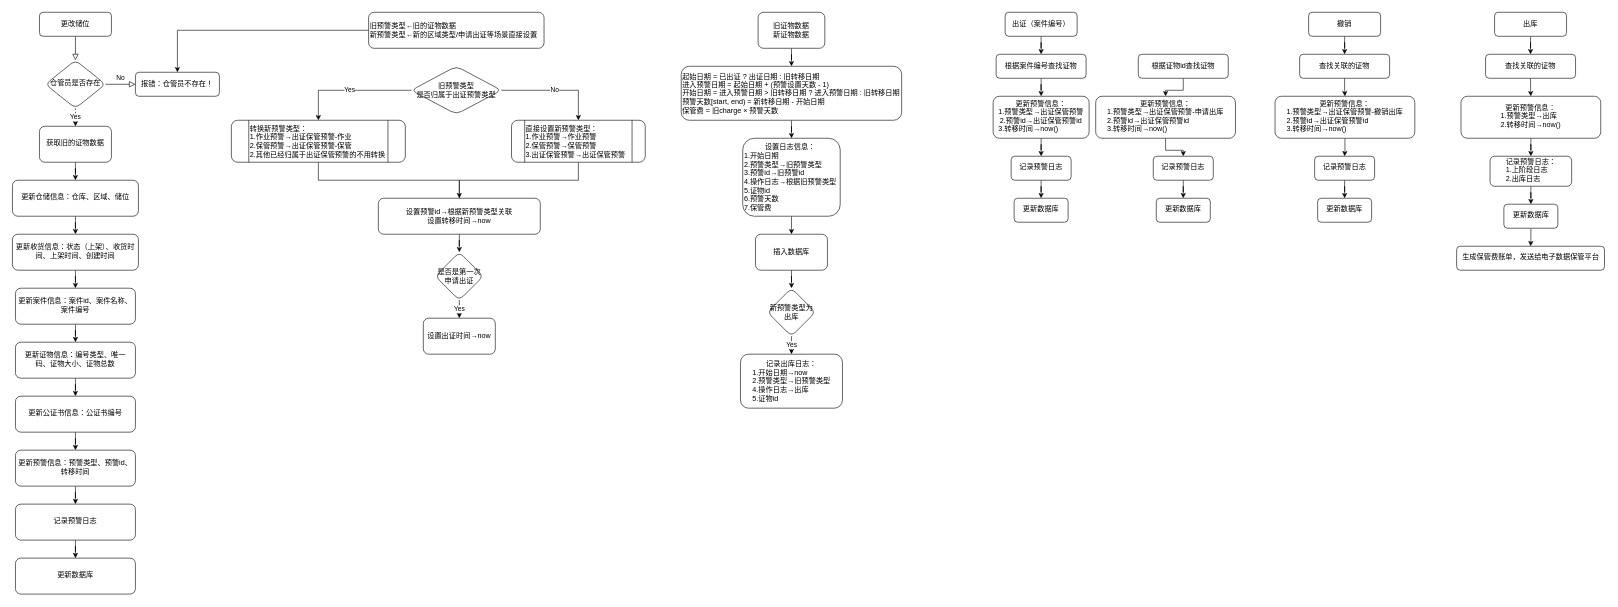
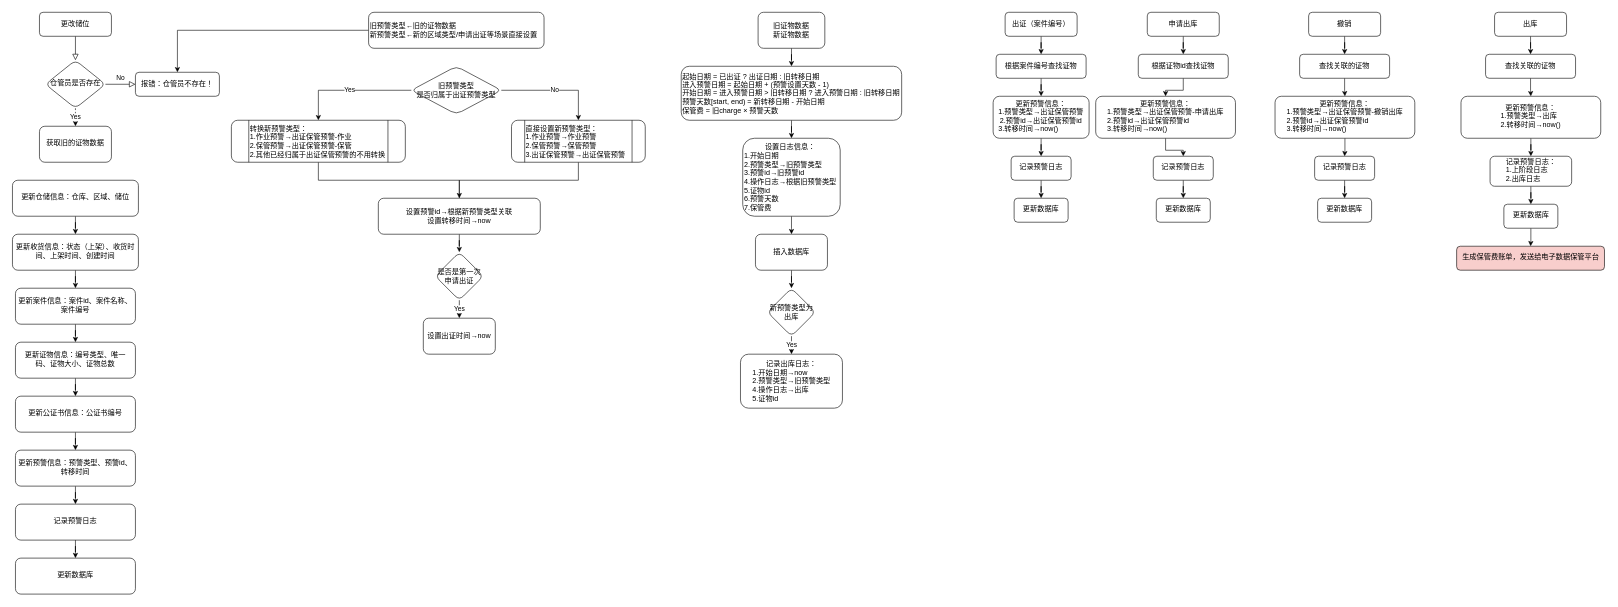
+ <mxCell id="60" value="申请出库" style="rounded=1;whiteSpace=wrap;html=1;fontSize=12;glass=0;strokeWidth=1;shadow=0;" vertex="1" parent="1"><mxGeometry x="1912" y="20" width="120" height="40" as="geometry" /></mxCell>
+ <mxCell id="59" value="" style="edgeStyle=orthogonalEdgeStyle;rounded=0;orthogonalLoop=1;jettySize=auto;html=1;endArrow=classic;endFill=1;" edge="1" parent="1" source="60" target="62"><mxGeometry relative="1" as="geometry" /></mxCell>
- <mxCell id="23" value="" style="edgeStyle=orthogonalEdgeStyle;rounded=0;orthogonalLoop=1;jettySize=auto;html=1;" edge="1" parent="1" source="24" target="9"><mxGeometry relative="1" as="geometry" /></mxCell>
- <mxCell id="87" value="生成保管费账单，发送给电子数据保管平台" style="whiteSpace=wrap;html=1;rounded=1;shadow=0;strokeWidth=1;spacing=6;spacingTop=-4;" vertex="1" parent="1"><mxGeometry x="2427.75" y="410" width="246.5" height="40" as="geometry" /></mxCell>
+ <mxCell id="87" value="生成保管费账单，发送给电子数据保管平台" style="whiteSpace=wrap;html=1;rounded=1;shadow=0;strokeWidth=1;spacing=6;spacingTop=-4;fillColor=#f8cecc;" vertex="1" parent="1"><mxGeometry x="2427.75" y="410" width="246.5" height="40" as="geometry" /></mxCell>
